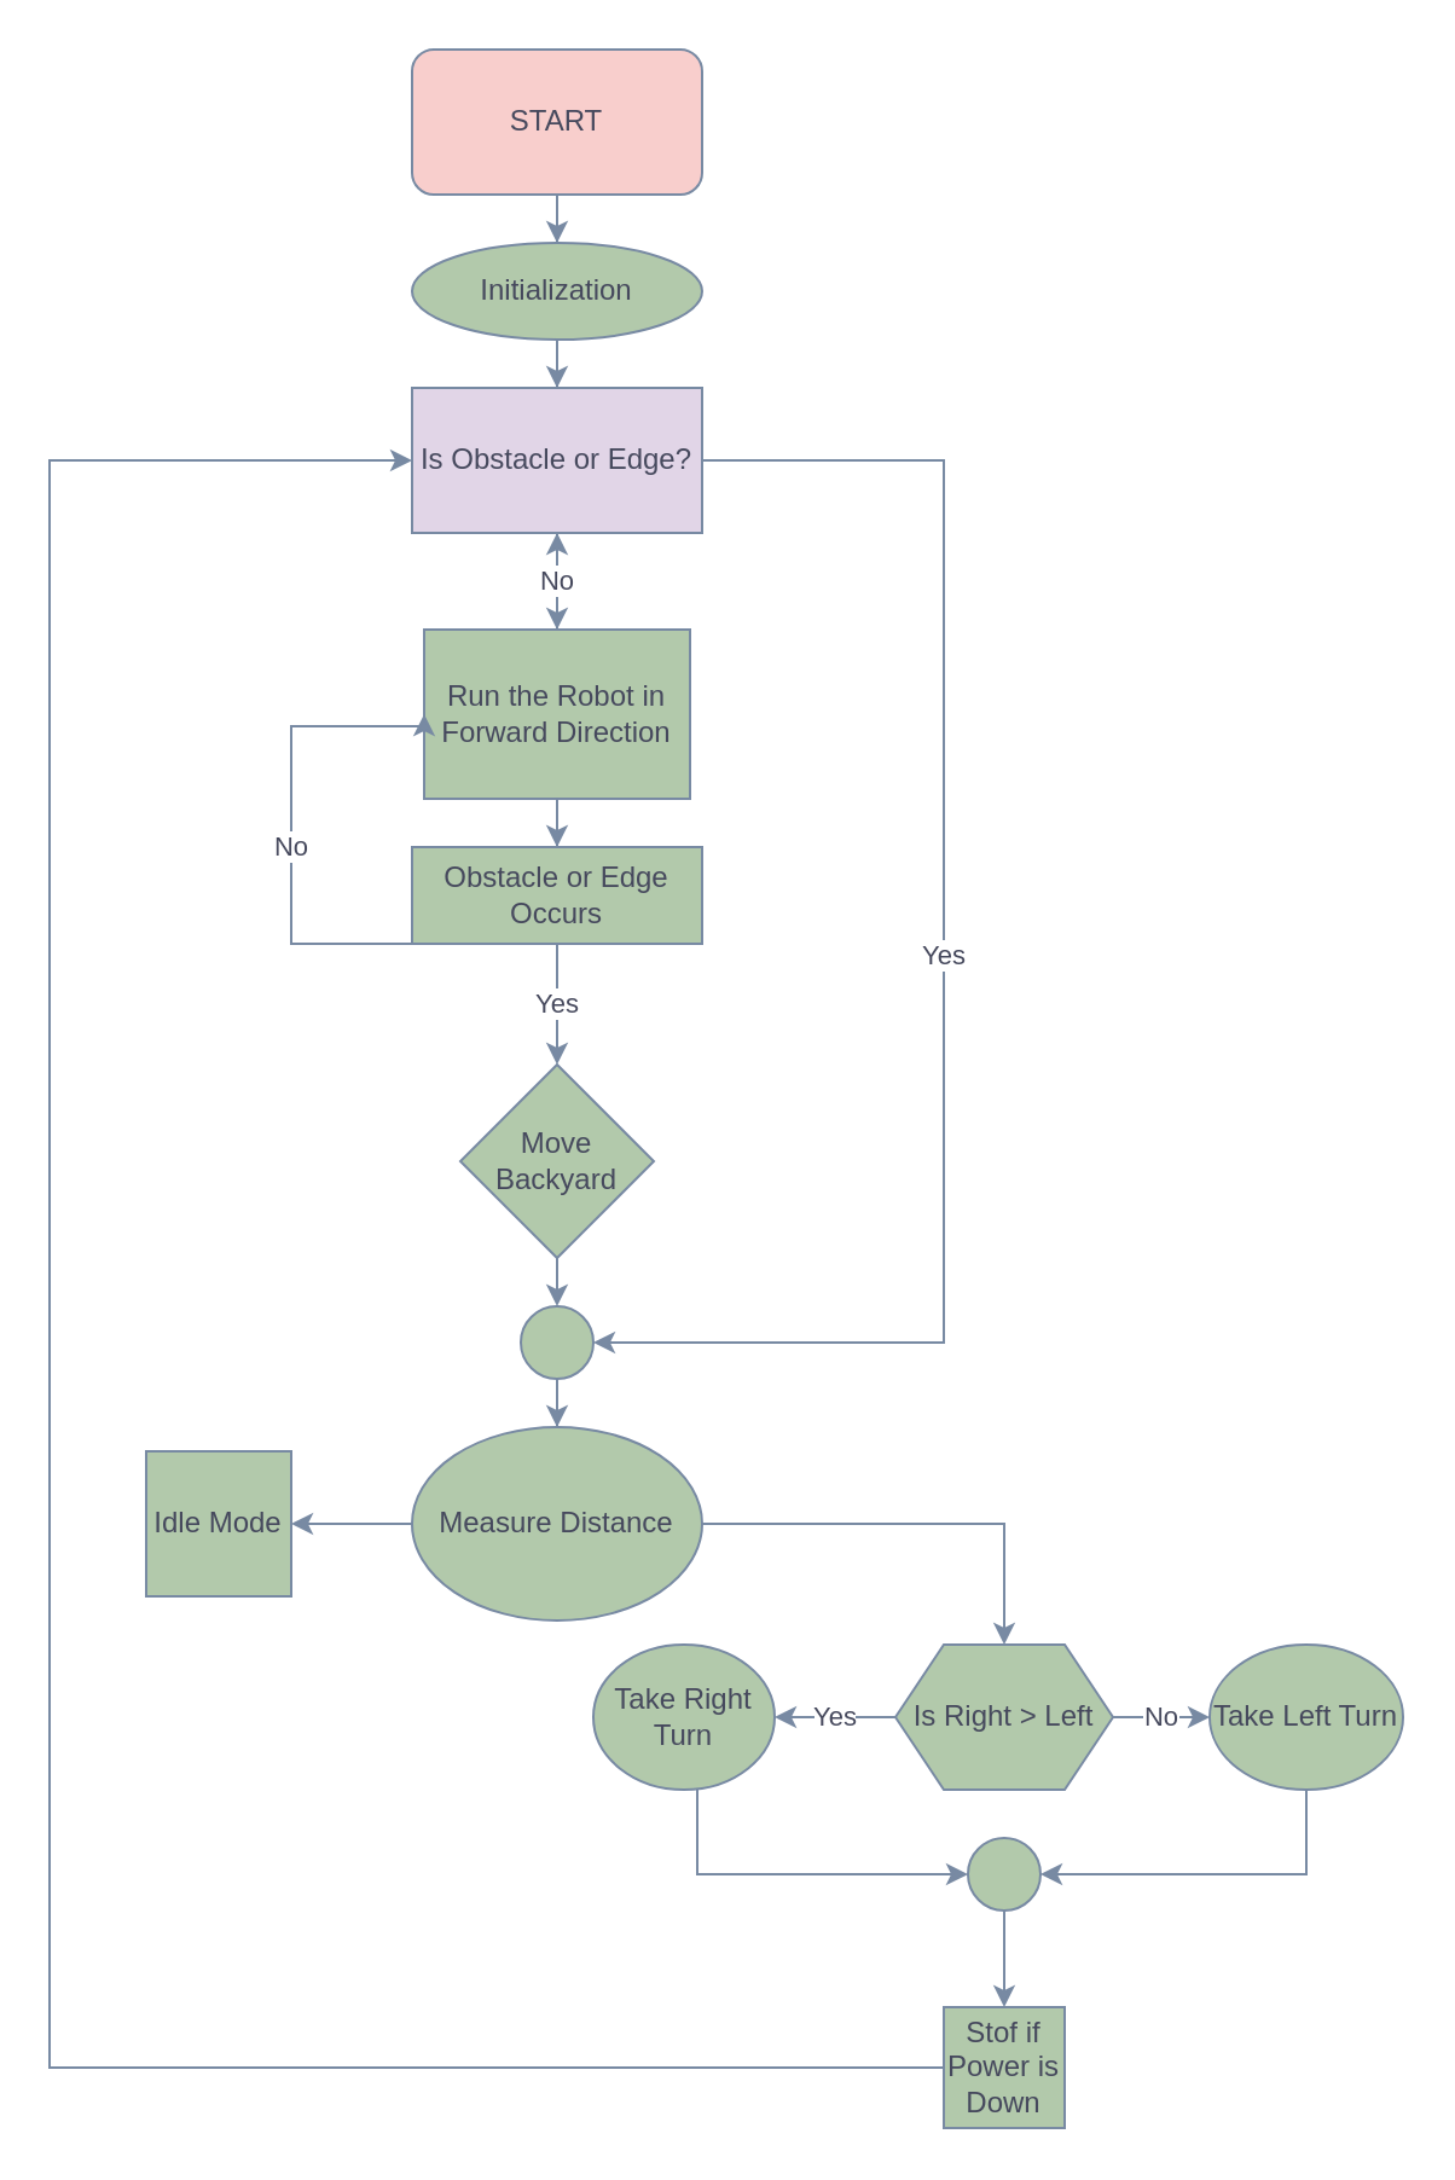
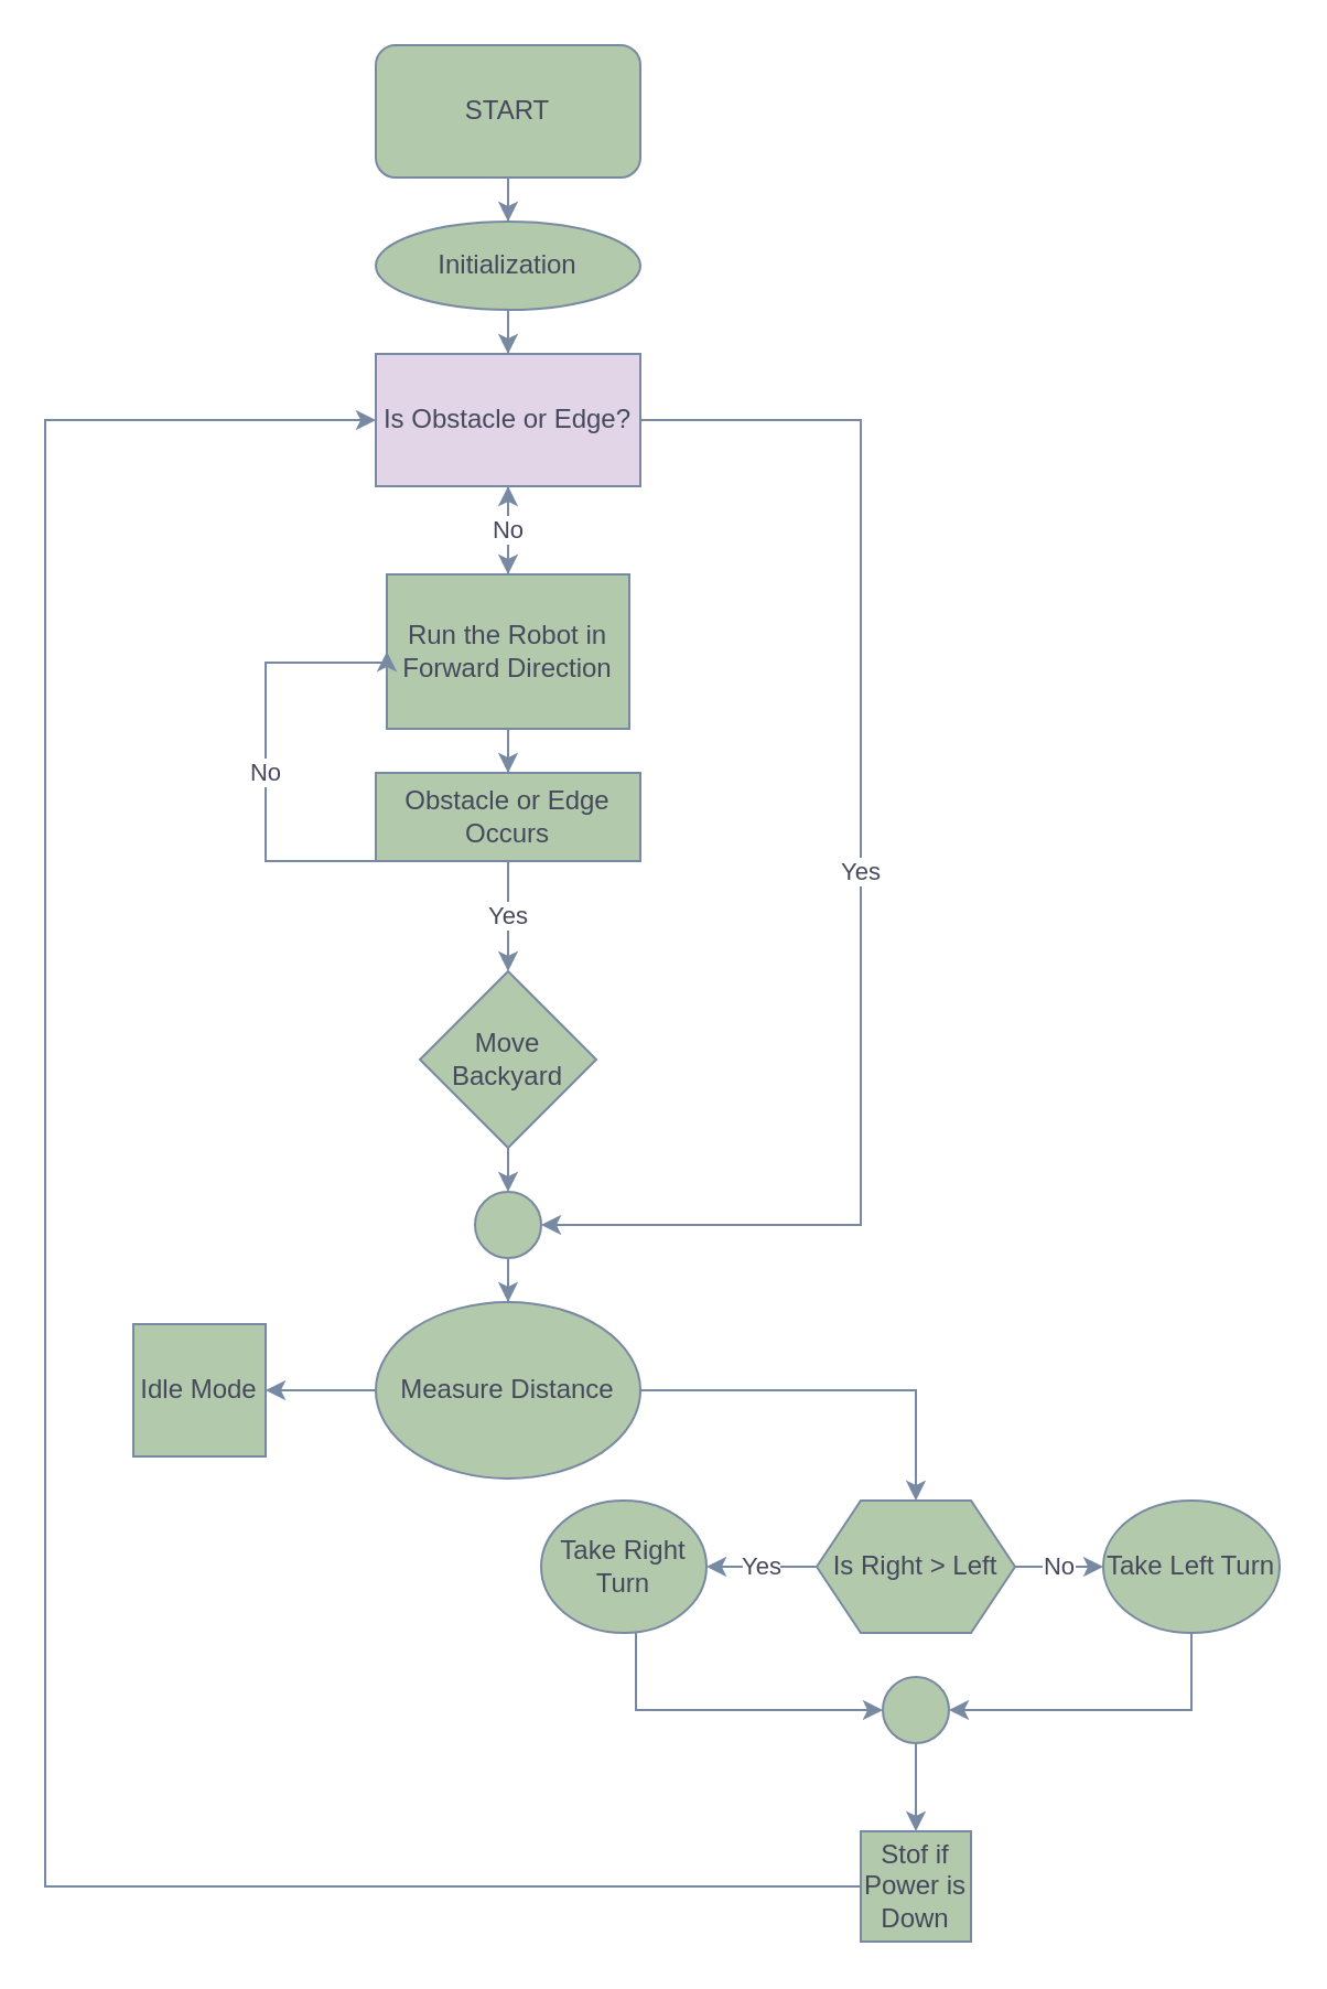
- <mxCell id="3" value="START" style="rounded=1;whiteSpace=wrap;html=1;fillColor=#f8cecc;strokeColor=#788AA3;fontColor=#46495D;" vertex="1" parent="1"><mxGeometry x="170" y="20" width="120" height="60" as="geometry" /></mxCell>
+ <mxCell id="3" value="START" style="rounded=1;whiteSpace=wrap;html=1;fillColor=#B2C9AB;strokeColor=#788AA3;fontColor=#46495D;" vertex="1" parent="1"><mxGeometry x="170" y="20" width="120" height="60" as="geometry" /></mxCell>
